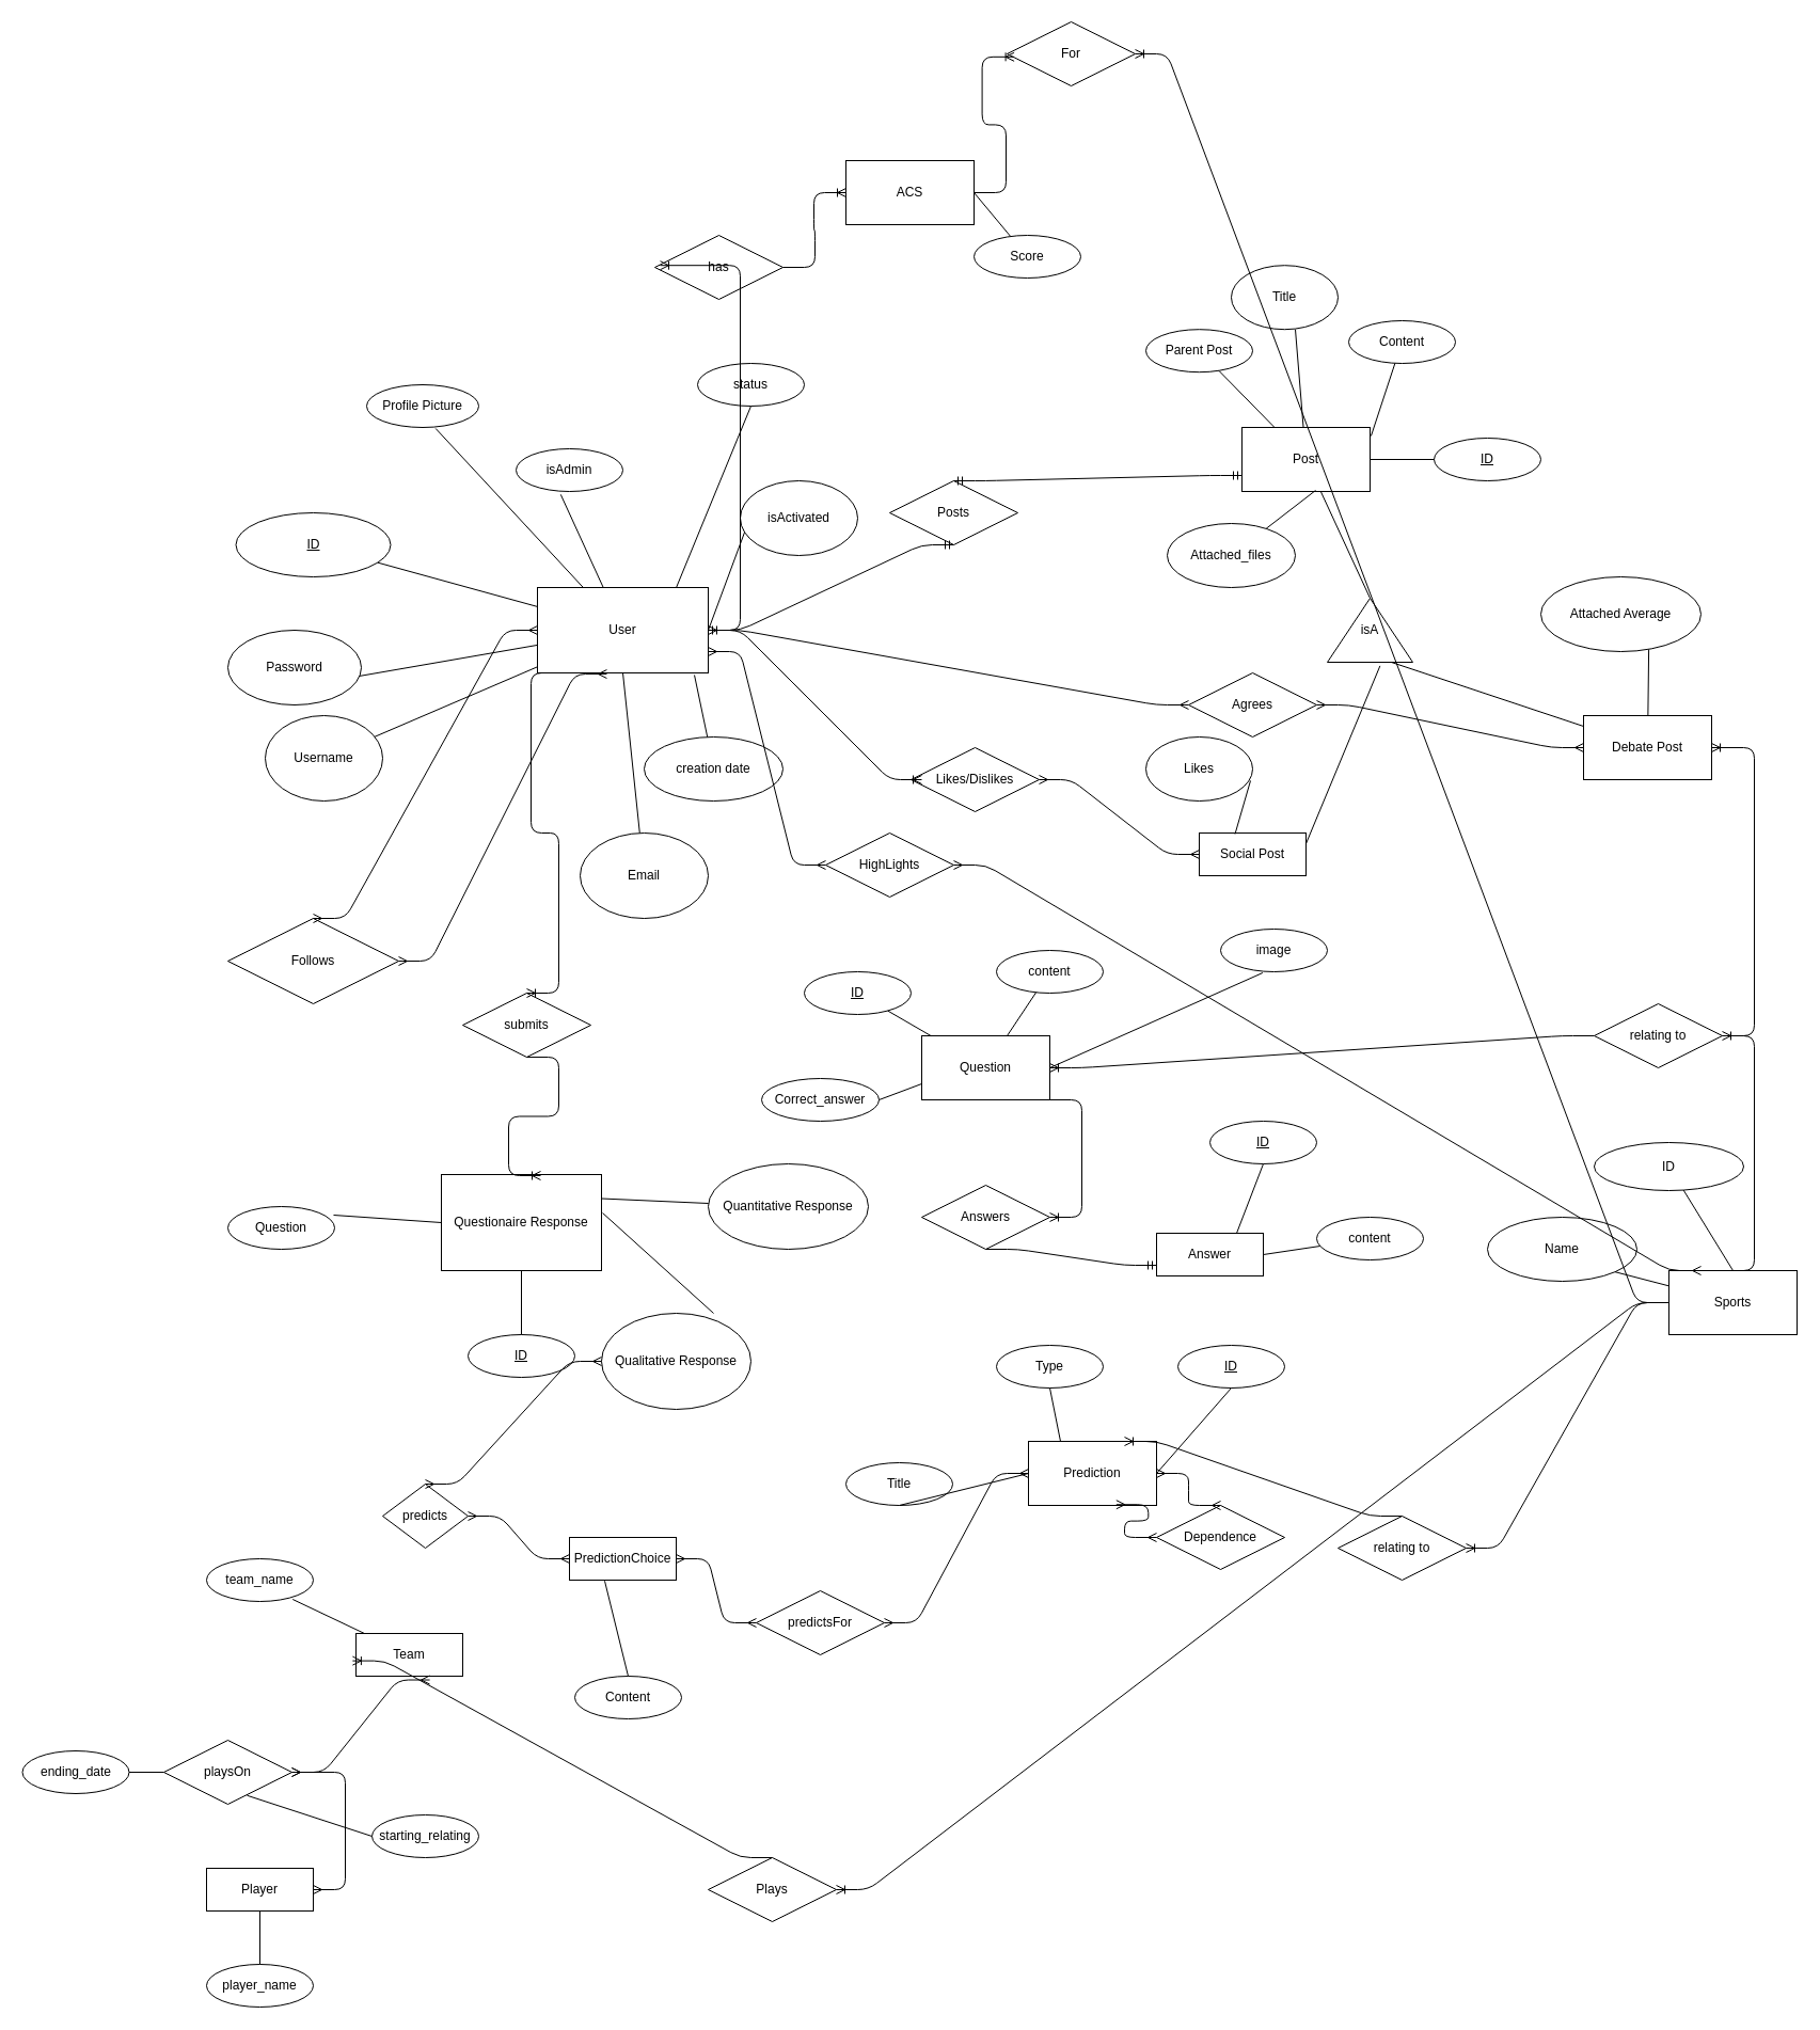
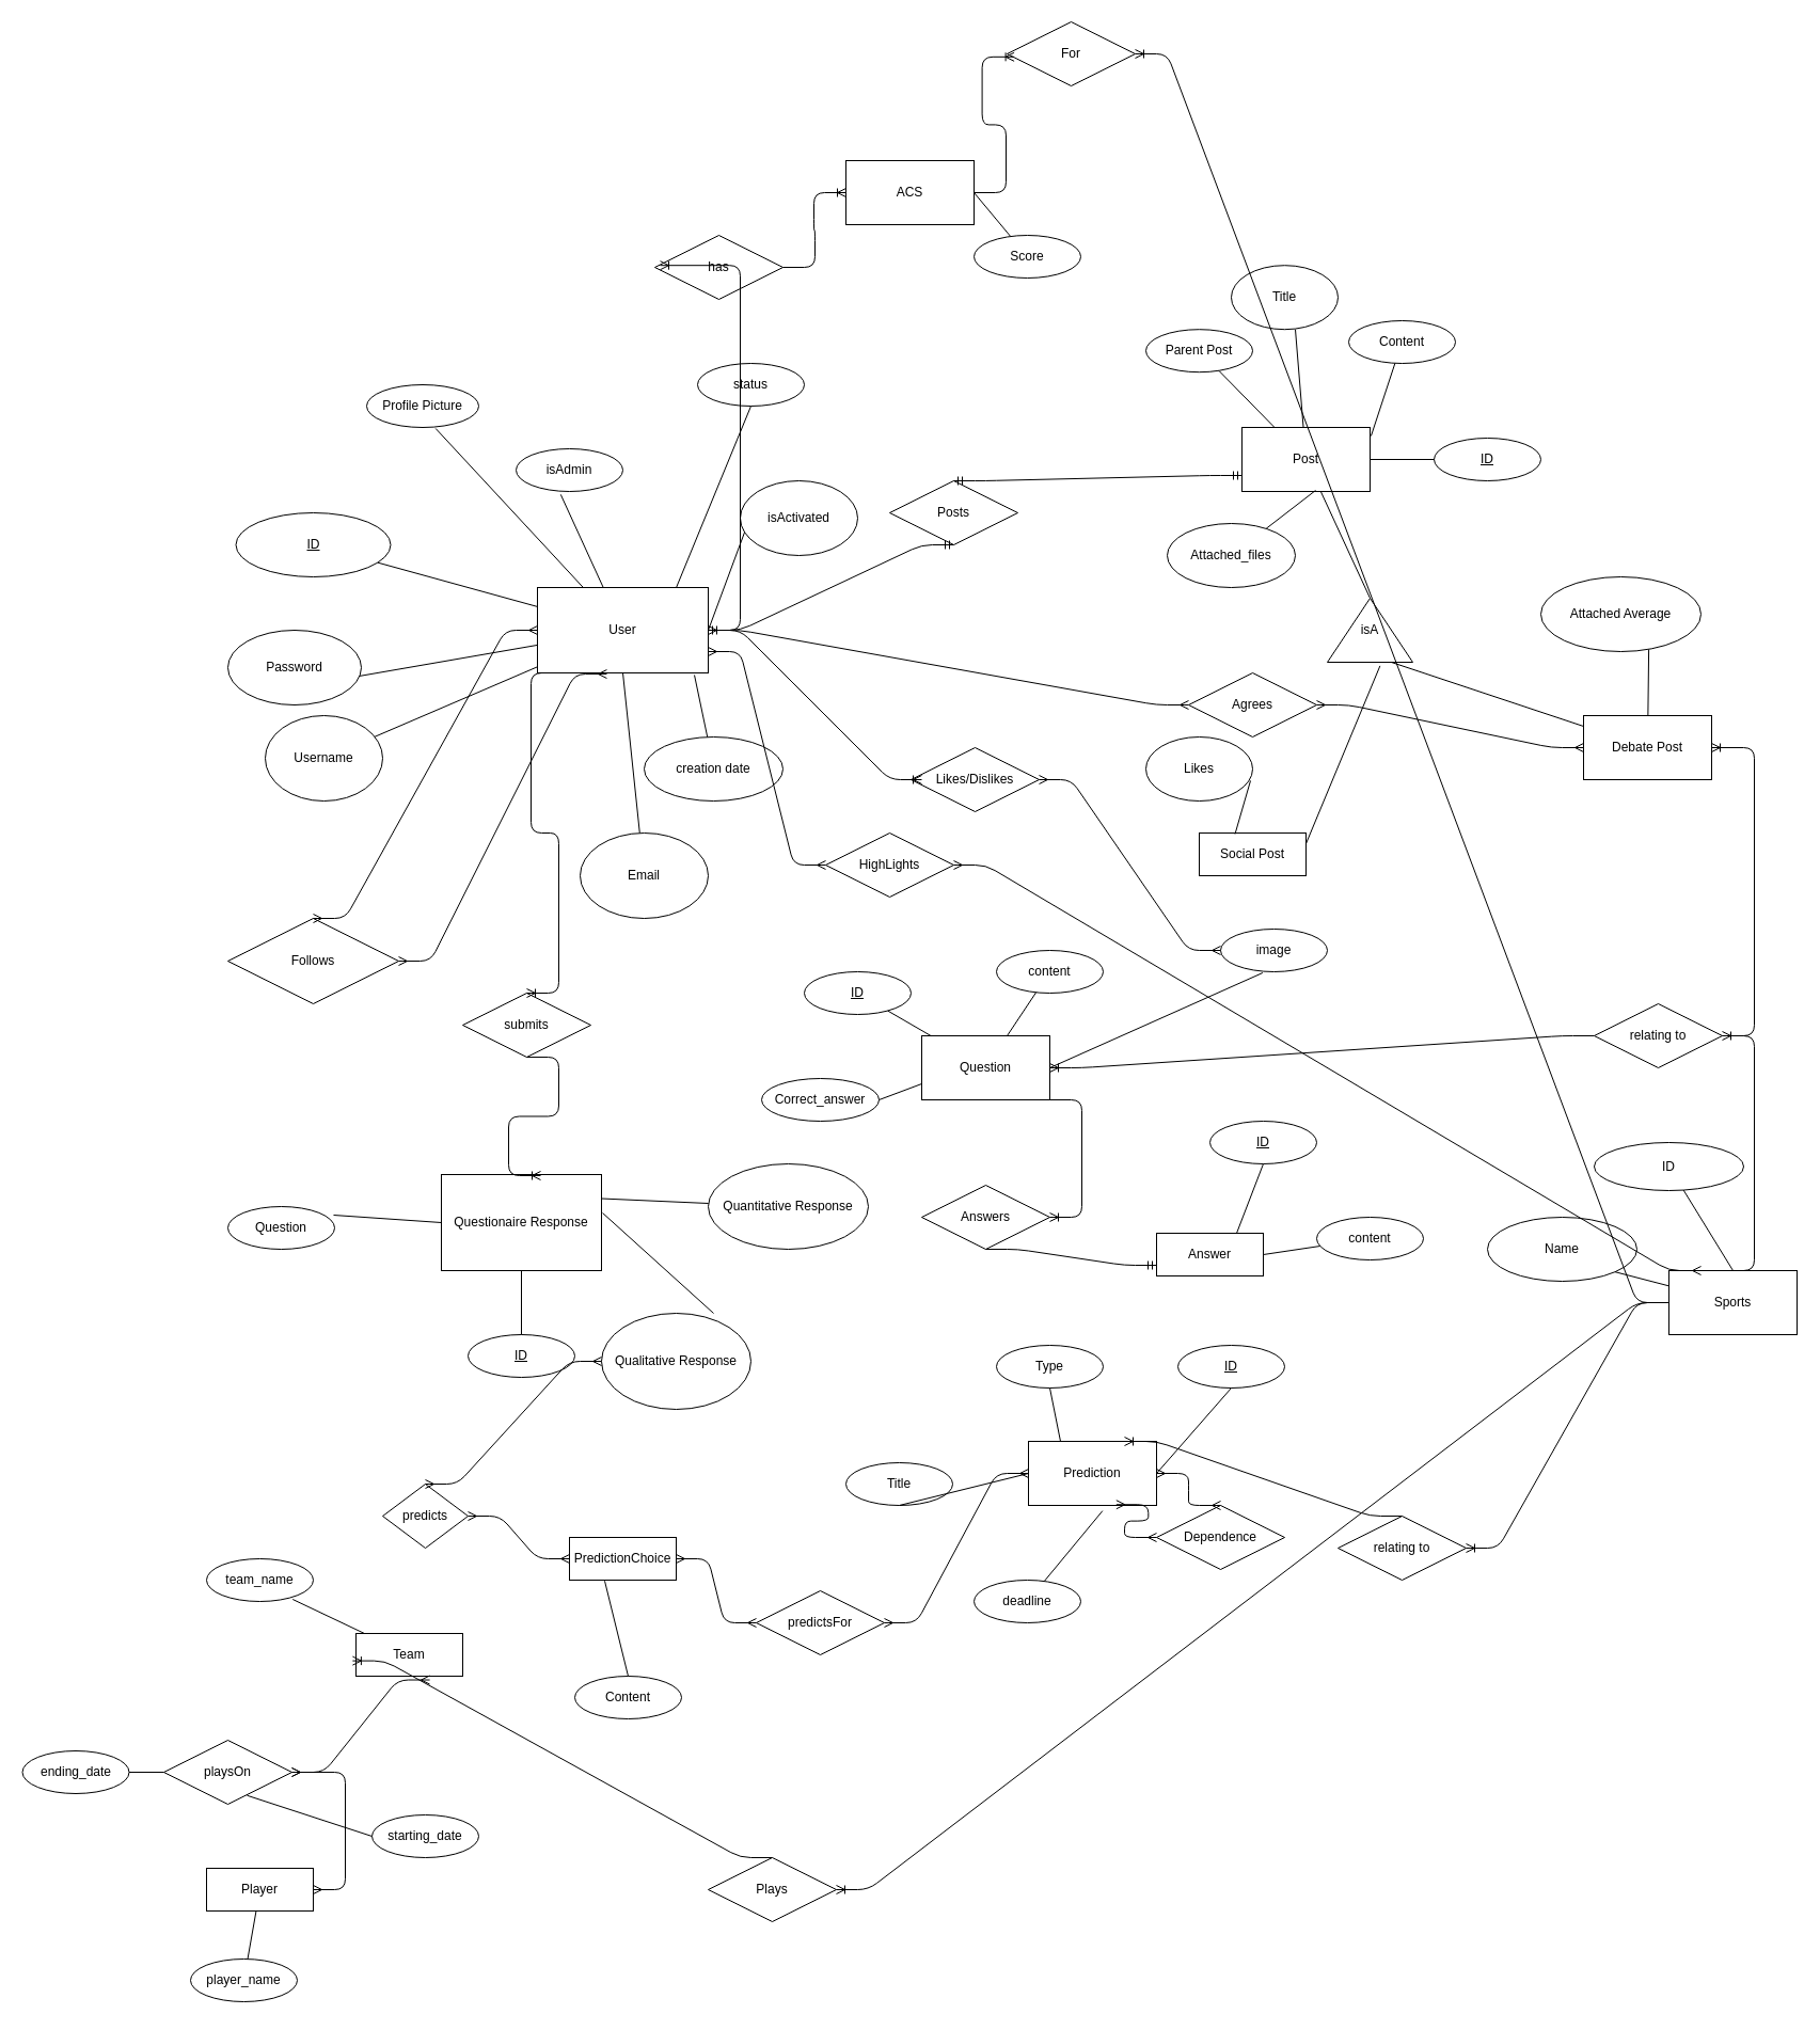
- <mxCell id="47" value="" style="edgeStyle=entityRelationEdgeStyle;fontSize=12;html=1;endArrow=ERmany;startArrow=ERmany;exitX=1;exitY=0.5;exitDx=0;exitDy=0;entryX=0;entryY=0.5;entryDx=0;entryDy=0;" parent="1" source="45" target="54" edge="1"><mxGeometry width="100" height="100" relative="1" as="geometry"><mxPoint x="983" y="610" as="sourcePoint" /><mxPoint x="1083" y="500" as="targetPoint" /></mxGeometry></mxCell>
+ <mxCell id="47" value="" style="edgeStyle=entityRelationEdgeStyle;fontSize=12;html=1;endArrow=ERmany;startArrow=ERmany;exitX=1;exitY=0.5;exitDx=0;exitDy=0;" parent="1" source="45" target="66" edge="1"><mxGeometry width="100" height="100" relative="1" as="geometry"><mxPoint x="983" y="610" as="sourcePoint" /><mxPoint x="1083" y="500" as="targetPoint" /></mxGeometry></mxCell>
+ <mxCell id="92" value="" style="endArrow=none;html=1;rounded=0;entryX=0.578;entryY=1.085;entryDx=0;entryDy=0;entryPerimeter=0;" parent="1" source="88" target="5" edge="1"><mxGeometry relative="1" as="geometry"><mxPoint x="1193" y="1440" as="sourcePoint" /><mxPoint x="1353" y="1440" as="targetPoint" /></mxGeometry></mxCell>
+ <mxCell id="88" value="deadline" style="ellipse;whiteSpace=wrap;html=1;align=center;fillColor=none;" parent="1" vertex="1"><mxGeometry x="912" y="1480" width="100" height="40" as="geometry" /></mxCell>
- <mxCell id="135" value="starting_relating" style="ellipse;whiteSpace=wrap;html=1;align=center;" parent="1" vertex="1"><mxGeometry x="348" y="1700" width="100" height="40" as="geometry" /></mxCell>
+ <mxCell id="135" value="starting_date" style="ellipse;whiteSpace=wrap;html=1;align=center;" parent="1" vertex="1"><mxGeometry x="348" y="1700" width="100" height="40" as="geometry" /></mxCell>
- <mxCell id="140" value="player_name" style="ellipse;whiteSpace=wrap;html=1;align=center;" parent="1" vertex="1"><mxGeometry x="193" y="1840" width="100" height="40" as="geometry" /></mxCell>
+ <mxCell id="140" value="player_name" style="ellipse;whiteSpace=wrap;html=1;align=center;" parent="1" vertex="1"><mxGeometry x="178" y="1835" width="100" height="40" as="geometry" /></mxCell>
